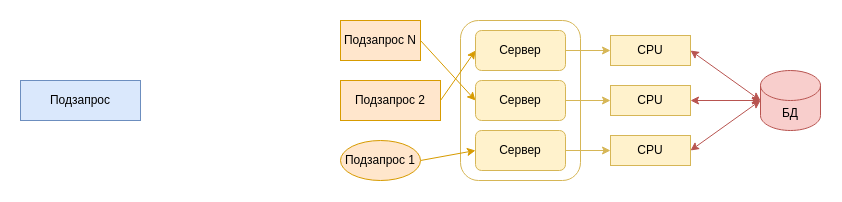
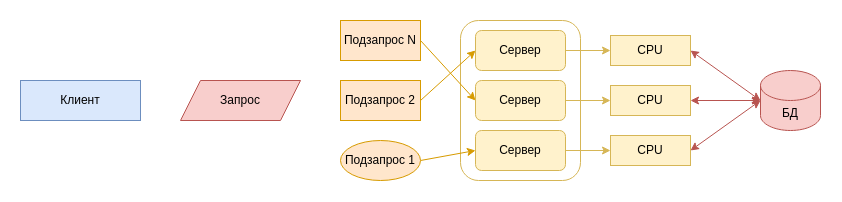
- <mxCell id="3" value="Подзапрос" style="rounded=0;whiteSpace=wrap;html=1;fillColor=#dae8fc;strokeColor=#6c8ebf;" parent="1" vertex="1"><mxGeometry x="20" y="80" width="120" height="40" as="geometry" /></mxCell>
+ <mxCell id="3" value="Клиент" style="rounded=0;whiteSpace=wrap;html=1;fillColor=#dae8fc;strokeColor=#6c8ebf;" parent="1" vertex="1"><mxGeometry x="20" y="80" width="120" height="40" as="geometry" /></mxCell>
+ <mxCell id="4" value="Запрос" style="shape=parallelogram;perimeter=parallelogramPerimeter;whiteSpace=wrap;html=1;fixedSize=1;fillColor=#f8cecc;strokeColor=#b85450;" parent="1" vertex="1"><mxGeometry x="180" y="80" width="120" height="40" as="geometry" /></mxCell>
- <mxCell id="8" value="Подзапрос 2" style="rounded=0;whiteSpace=wrap;html=1;fillColor=#ffe6cc;strokeColor=#d79b00;" parent="1" vertex="1"><mxGeometry x="340" y="80" width="100" height="40" as="geometry" /></mxCell>
+ <mxCell id="8" value="Подзапрос 2" style="rounded=0;whiteSpace=wrap;html=1;fillColor=#ffe6cc;strokeColor=#d79b00;" parent="1" vertex="1"><mxGeometry x="340" y="80" width="80" height="40" as="geometry" /></mxCell>
